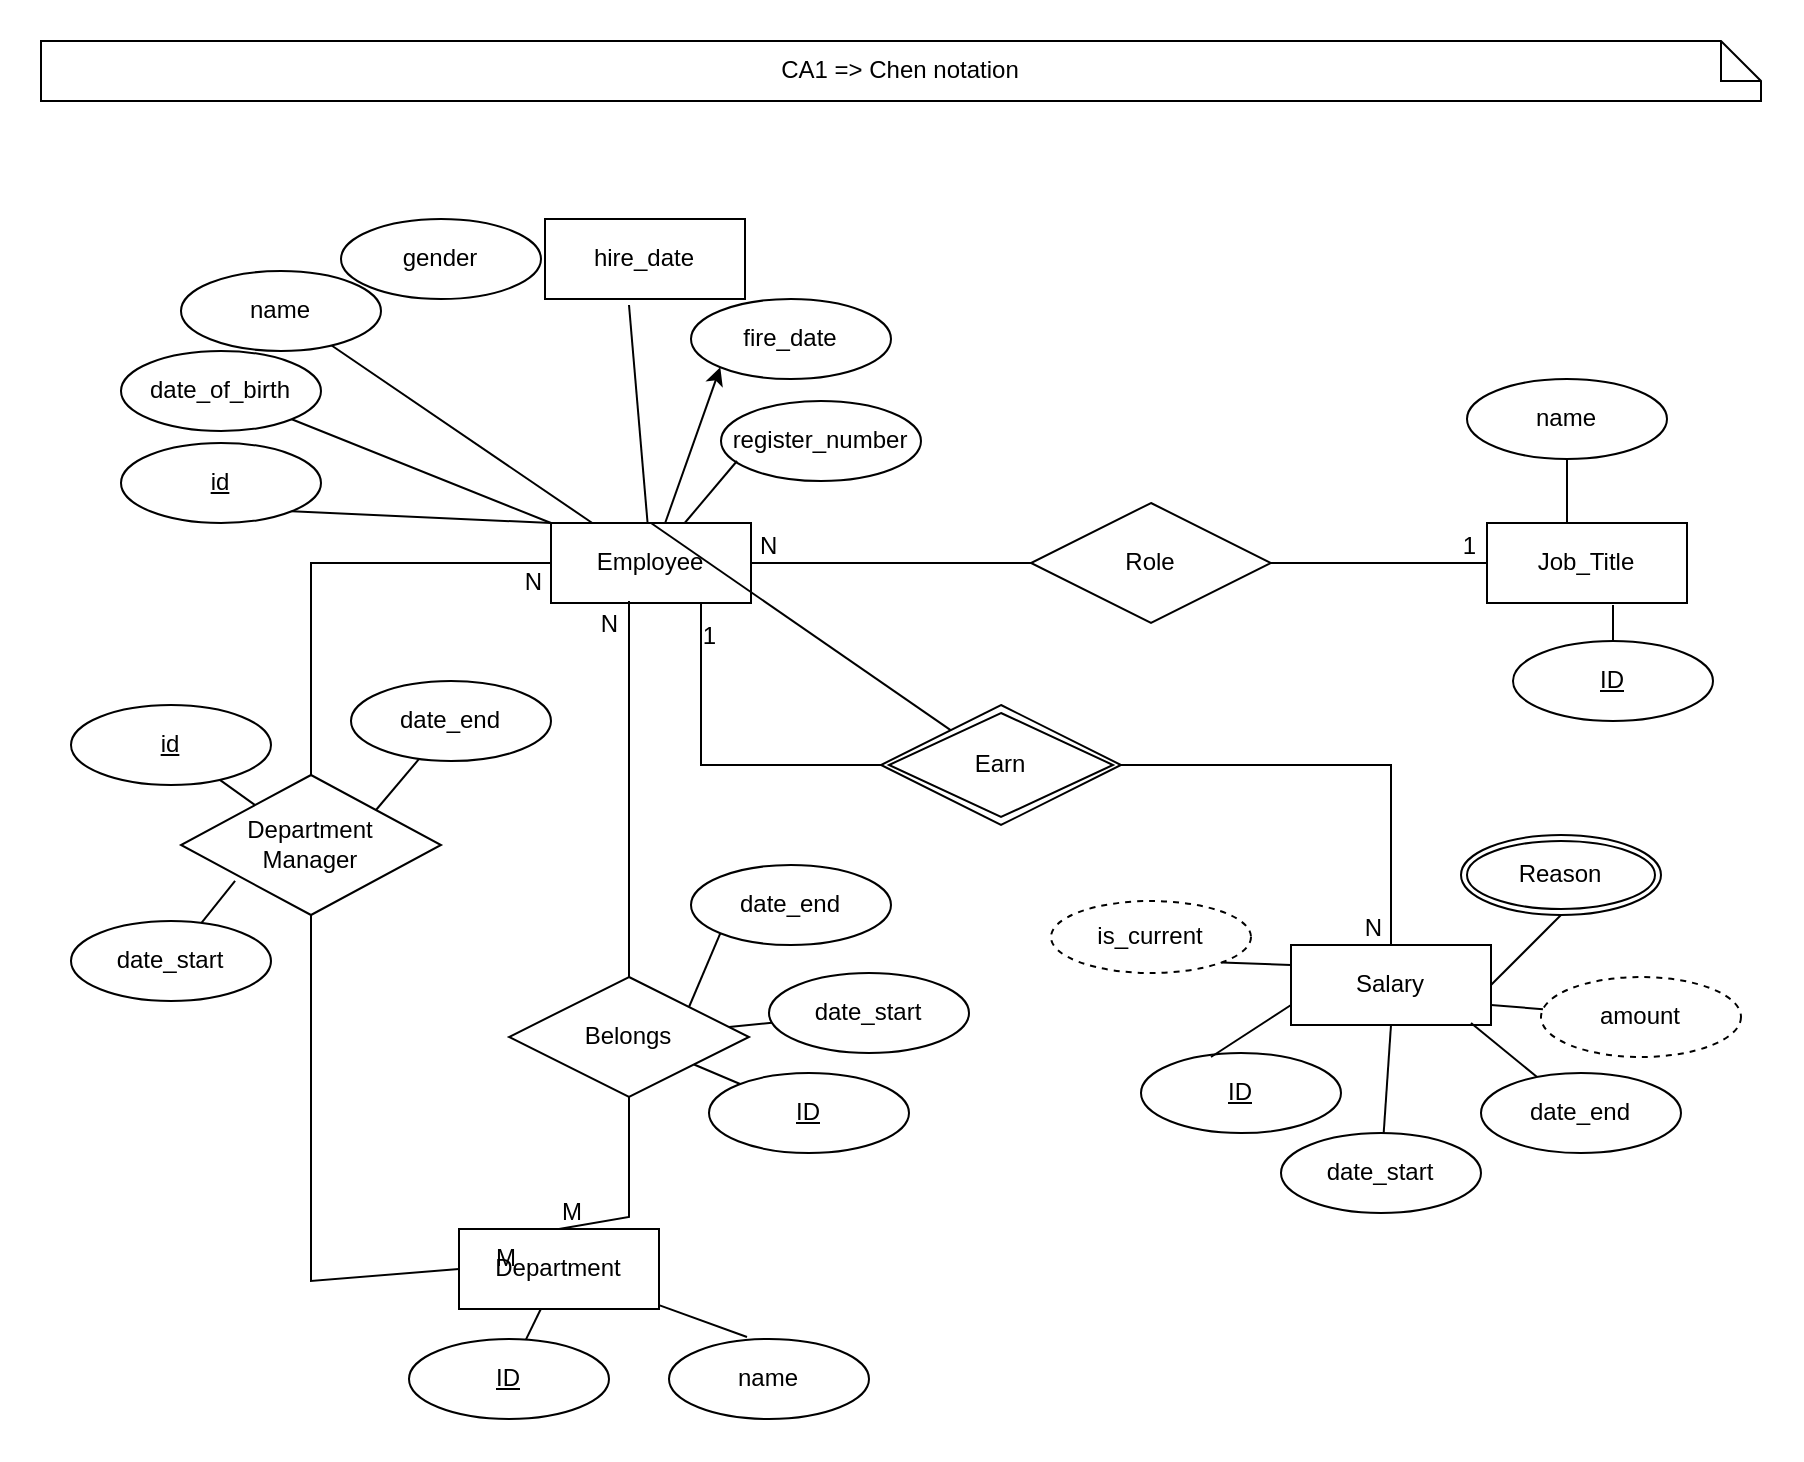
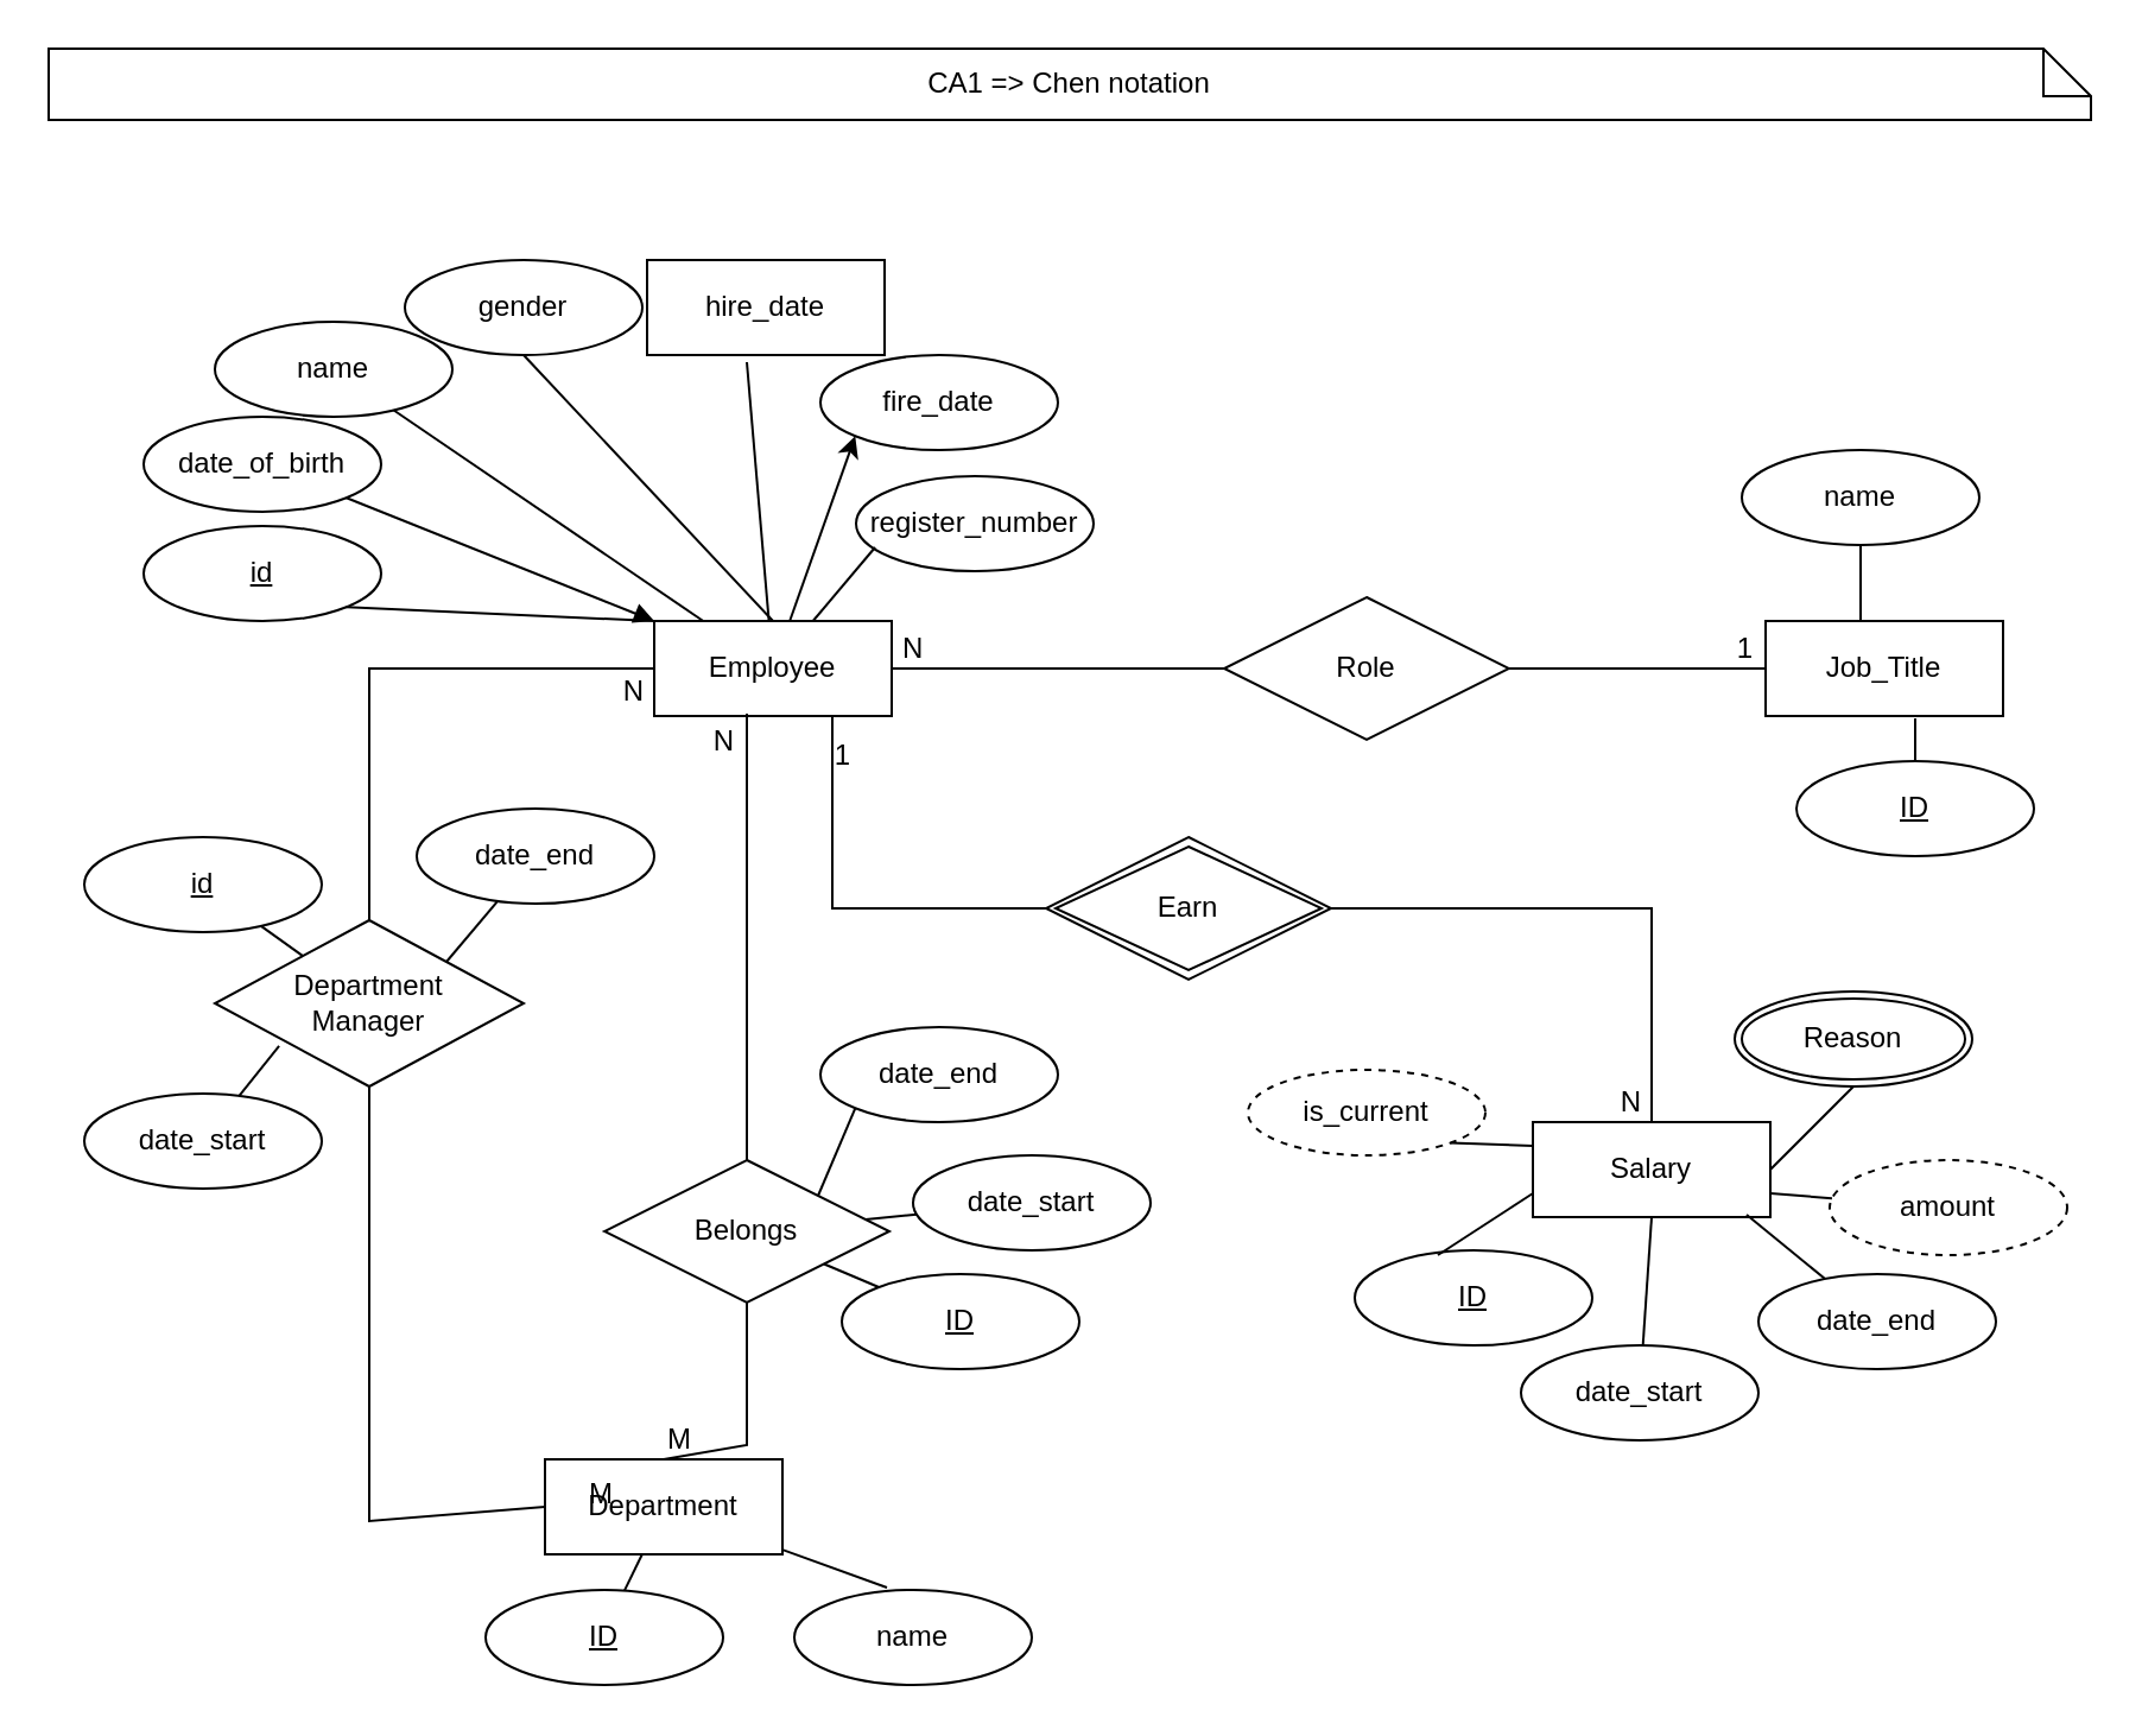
- <mxCell id="18" value="" style="endArrow=none;html=1;rounded=0;exitX=1;exitY=1;exitDx=0;exitDy=0;" parent="1" source="8" target="2" edge="1"><mxGeometry relative="1" as="geometry"><mxPoint x="165" y="222" as="sourcePoint" /><mxPoint x="325" y="222" as="targetPoint" /></mxGeometry></mxCell>
+ <mxCell id="18" value="" style="endArrow=block;html=1;rounded=0;exitX=1;exitY=1;exitDx=0;exitDy=0;" parent="1" source="8" target="2" edge="1"><mxGeometry relative="1" as="geometry"><mxPoint x="165" y="222" as="sourcePoint" /><mxPoint x="325" y="222" as="targetPoint" /></mxGeometry></mxCell>
- <mxCell id="16" value="" style="endArrow=none;html=1;rounded=0;exitX=0.5;exitY=0;exitDx=0;exitDy=0;" parent="1" source="2" target="59" edge="1"><mxGeometry relative="1" as="geometry"><mxPoint x="365" y="262" as="sourcePoint" /><mxPoint x="455" y="332" as="targetPoint" /></mxGeometry></mxCell>
+ <mxCell id="16" value="" style="endArrow=none;html=1;rounded=0;entryX=0.5;entryY=1;entryDx=0;entryDy=0;exitX=0.5;exitY=0;exitDx=0;exitDy=0;" parent="1" source="2" target="12" edge="1"><mxGeometry relative="1" as="geometry"><mxPoint x="365" y="262" as="sourcePoint" /><mxPoint x="455" y="332" as="targetPoint" /></mxGeometry></mxCell>
